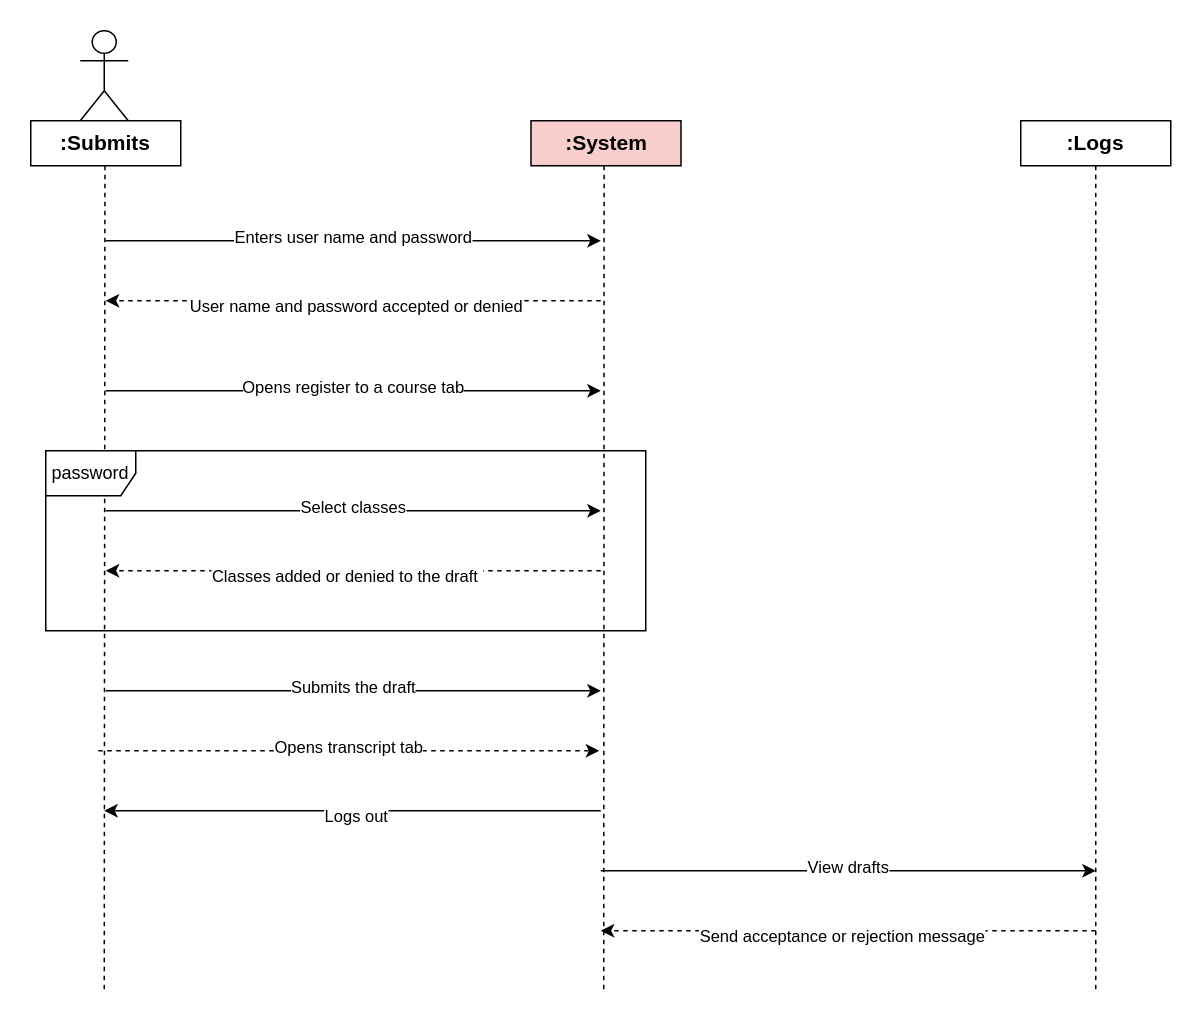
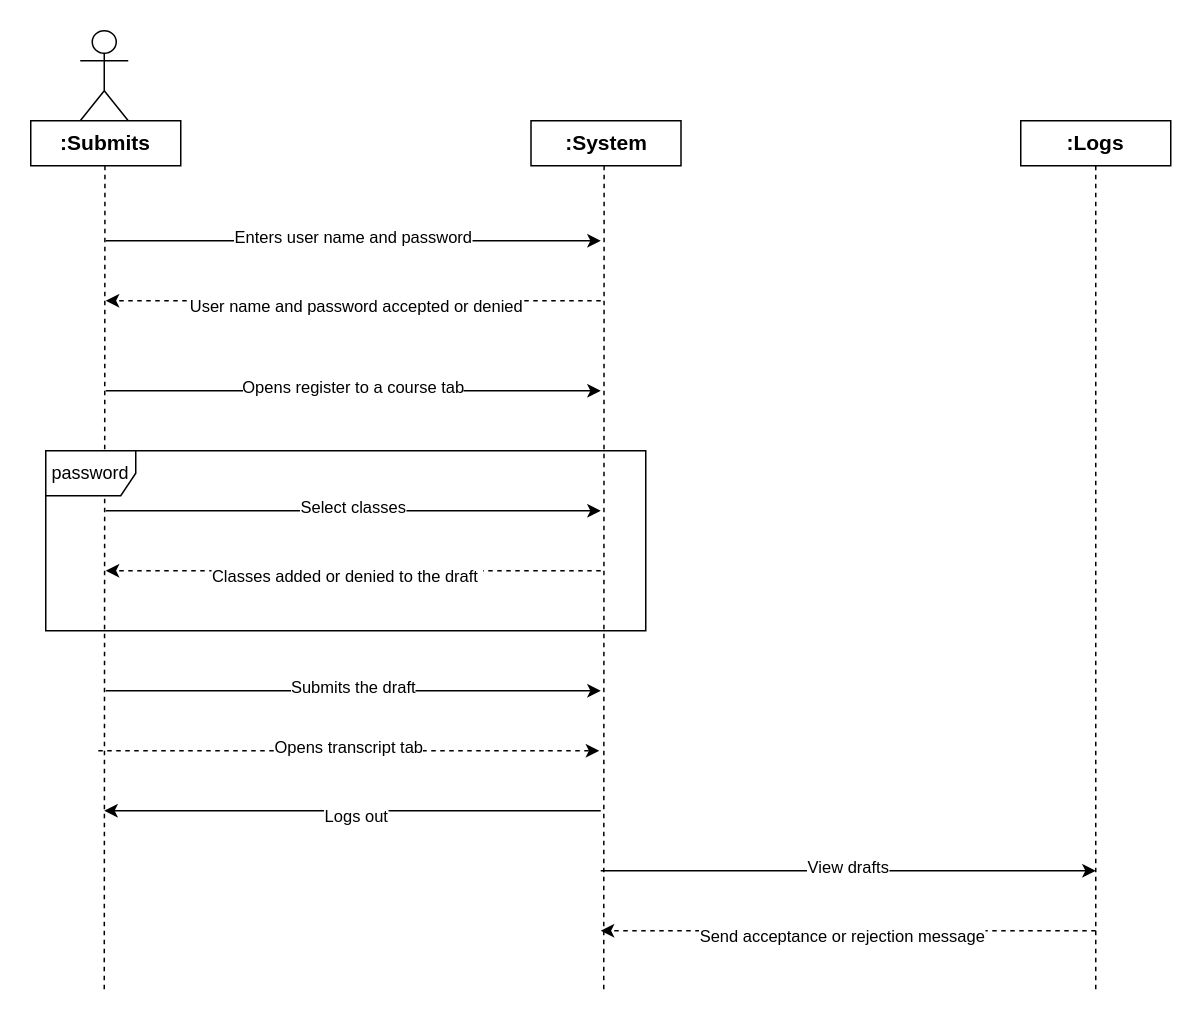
- <mxCell id="6" value="&lt;b style=&quot;border-color: var(--border-color);&quot;&gt;&lt;font style=&quot;border-color: var(--border-color); font-size: 14px;&quot;&gt;:System&lt;/font&gt;&lt;/b&gt;" style="rounded=0;whiteSpace=wrap;html=1;fillColor=#f8cecc;" parent="1" vertex="1"><mxGeometry x="353.5" y="80" width="100" height="30" as="geometry" /></mxCell>
+ <mxCell id="6" value="&lt;b style=&quot;border-color: var(--border-color);&quot;&gt;&lt;font style=&quot;border-color: var(--border-color); font-size: 14px;&quot;&gt;:System&lt;/font&gt;&lt;/b&gt;" style="rounded=0;whiteSpace=wrap;html=1;" parent="1" vertex="1"><mxGeometry x="353.5" y="80" width="100" height="30" as="geometry" /></mxCell>
